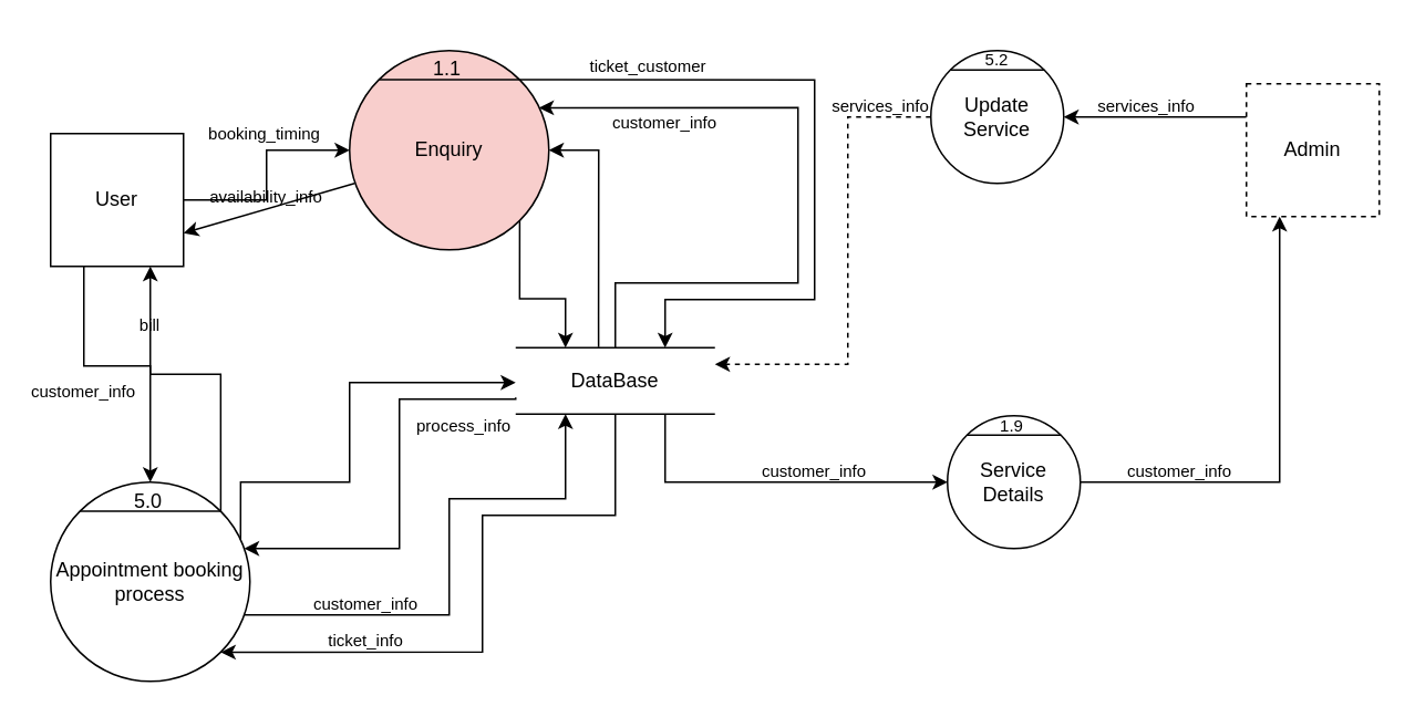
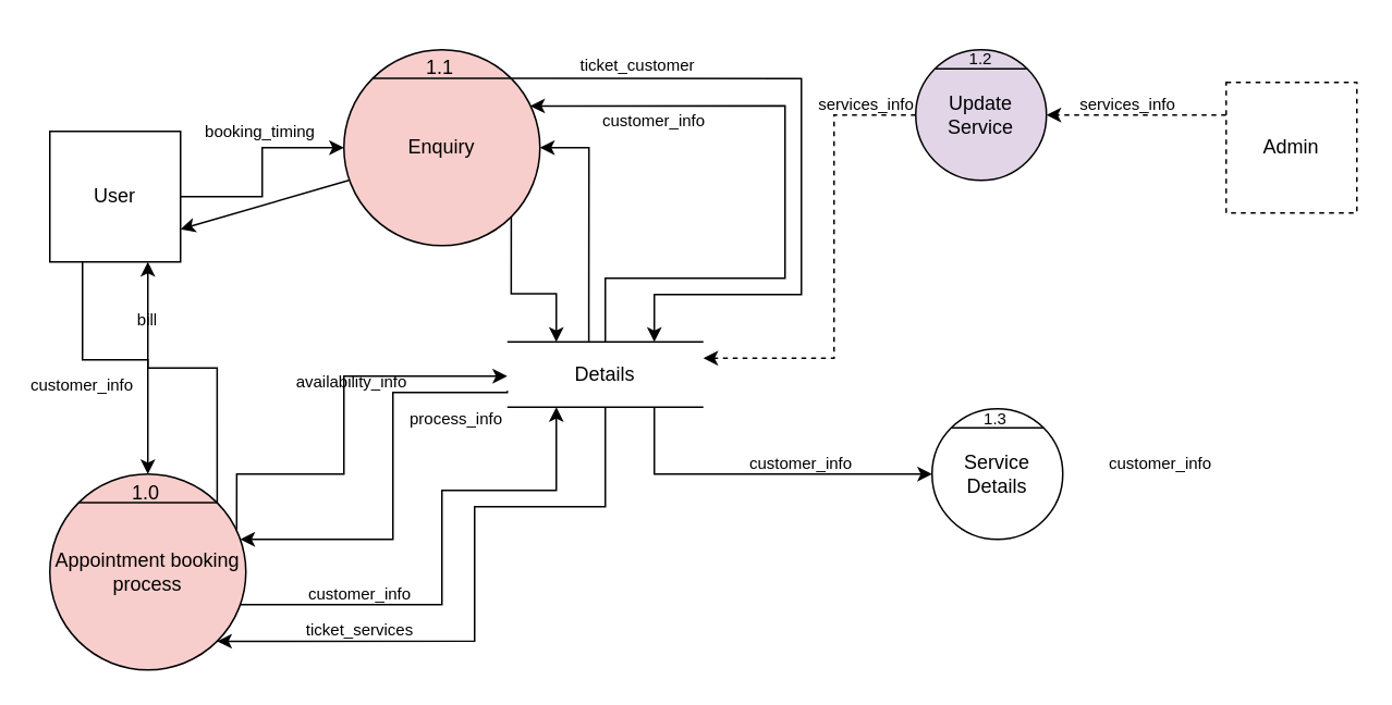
- <mxCell id="39" value="&lt;font style=&quot;font-size: 10px;&quot;&gt;5.2&lt;br&gt;&lt;/font&gt;" style="text;html=1;strokeColor=none;fillColor=none;align=center;verticalAlign=middle;whiteSpace=wrap;rounded=0;" parent="1" vertex="1"><mxGeometry x="570" y="20" width="60" height="30" as="geometry" /></mxCell>
+ <mxCell id="39" value="&lt;font style=&quot;font-size: 10px;&quot;&gt;1.2&lt;br&gt;&lt;/font&gt;" style="text;html=1;strokeColor=none;fillColor=none;align=center;verticalAlign=middle;whiteSpace=wrap;rounded=0;" parent="1" vertex="1"><mxGeometry x="570" y="20" width="60" height="30" as="geometry" /></mxCell>
- <mxCell id="37" value="Update Service" style="ellipse;whiteSpace=wrap;html=1;aspect=fixed;" parent="1" vertex="1"><mxGeometry x="560" y="30.001" width="80" height="80" as="geometry" /></mxCell>
+ <mxCell id="37" value="Update Service" style="ellipse;whiteSpace=wrap;html=1;aspect=fixed;fillColor=#e1d5e7;" parent="1" vertex="1"><mxGeometry x="560" y="30.001" width="80" height="80" as="geometry" /></mxCell>
- <mxCell id="5" style="edgeStyle=orthogonalEdgeStyle;rounded=0;orthogonalLoop=1;jettySize=auto;html=1;exitX=0;exitY=0.25;exitDx=0;exitDy=0;" parent="1" source="6" target="37" edge="1"><mxGeometry relative="1" as="geometry"><mxPoint x="630" y="70.241" as="targetPoint" /></mxGeometry></mxCell>
+ <mxCell id="5" style="edgeStyle=orthogonalEdgeStyle;rounded=0;orthogonalLoop=1;jettySize=auto;html=1;exitX=0;exitY=0.25;exitDx=0;exitDy=0;dashed=1;" parent="1" source="6" target="37" edge="1"><mxGeometry relative="1" as="geometry"><mxPoint x="630" y="70.241" as="targetPoint" /></mxGeometry></mxCell>
- <mxCell id="31" value="&lt;font style=&quot;font-size: 10px;&quot;&gt;availability_info&lt;/font&gt;" style="text;html=1;strokeColor=none;fillColor=none;align=center;verticalAlign=middle;whiteSpace=wrap;rounded=0;" parent="1" vertex="1"><mxGeometry x="130" y="103" width="60" height="30" as="geometry" /></mxCell>
+ <mxCell id="31" value="&lt;font style=&quot;font-size: 10px;&quot;&gt;availability_info&lt;/font&gt;" style="text;html=1;strokeColor=none;fillColor=none;align=center;verticalAlign=middle;whiteSpace=wrap;rounded=0;" parent="1" vertex="1"><mxGeometry x="185" y="218" width="60" height="30" as="geometry" /></mxCell>
- <mxCell id="21" value="DataBase" style="text;html=1;strokeColor=none;fillColor=none;align=center;verticalAlign=middle;whiteSpace=wrap;rounded=0;" parent="1" vertex="1"><mxGeometry x="310" y="209" width="120" height="40" as="geometry" /></mxCell>
+ <mxCell id="21" value="Details" style="text;html=1;strokeColor=none;fillColor=none;align=center;verticalAlign=middle;whiteSpace=wrap;rounded=0;" parent="1" vertex="1"><mxGeometry x="310" y="209" width="120" height="40" as="geometry" /></mxCell>
- <mxCell id="45" value="&lt;font style=&quot;font-size: 10px;&quot;&gt;1.9&lt;br&gt;&lt;/font&gt;" style="text;html=1;strokeColor=none;fillColor=none;align=center;verticalAlign=middle;whiteSpace=wrap;rounded=0;" parent="1" vertex="1"><mxGeometry x="579" y="241" width="60" height="30" as="geometry" /></mxCell>
+ <mxCell id="45" value="&lt;font style=&quot;font-size: 10px;&quot;&gt;1.3&lt;br&gt;&lt;/font&gt;" style="text;html=1;strokeColor=none;fillColor=none;align=center;verticalAlign=middle;whiteSpace=wrap;rounded=0;" parent="1" vertex="1"><mxGeometry x="579" y="241" width="60" height="30" as="geometry" /></mxCell>
- <mxCell id="42" style="edgeStyle=orthogonalEdgeStyle;rounded=0;orthogonalLoop=1;jettySize=auto;html=1;exitX=1;exitY=0.5;exitDx=0;exitDy=0;entryX=0.25;entryY=1;entryDx=0;entryDy=0;" parent="1" source="43" target="6" edge="1"><mxGeometry relative="1" as="geometry" /></mxCell>
- <mxCell id="11" value="5.0" style="text;html=1;strokeColor=none;fillColor=none;align=center;verticalAlign=middle;whiteSpace=wrap;rounded=0;" parent="1" vertex="1"><mxGeometry x="59" y="287" width="60" height="30" as="geometry" /></mxCell>
+ <mxCell id="11" value="1.0" style="text;html=1;strokeColor=none;fillColor=none;align=center;verticalAlign=middle;whiteSpace=wrap;rounded=0;" parent="1" vertex="1"><mxGeometry x="59" y="287" width="60" height="30" as="geometry" /></mxCell>
- <mxCell id="9" value="Appointment booking process" style="ellipse;whiteSpace=wrap;html=1;aspect=fixed;" parent="1" vertex="1"><mxGeometry x="30" y="290" width="120" height="120" as="geometry" /></mxCell>
+ <mxCell id="9" value="Appointment booking process" style="ellipse;whiteSpace=wrap;html=1;aspect=fixed;fillColor=#f8cecc;" parent="1" vertex="1"><mxGeometry x="30" y="290" width="120" height="120" as="geometry" /></mxCell>
- <mxCell id="28" value="&lt;font style=&quot;font-size: 10px;&quot;&gt;ticket_info&lt;/font&gt;" style="text;html=1;strokeColor=none;fillColor=none;align=center;verticalAlign=middle;whiteSpace=wrap;rounded=0;" parent="1" vertex="1"><mxGeometry x="190" y="370" width="60" height="30" as="geometry" /></mxCell>
+ <mxCell id="28" value="&lt;font style=&quot;font-size: 10px;&quot;&gt;ticket_services&lt;/font&gt;" style="text;html=1;strokeColor=none;fillColor=none;align=center;verticalAlign=middle;whiteSpace=wrap;rounded=0;" parent="1" vertex="1"><mxGeometry x="190" y="370" width="60" height="30" as="geometry" /></mxCell>
